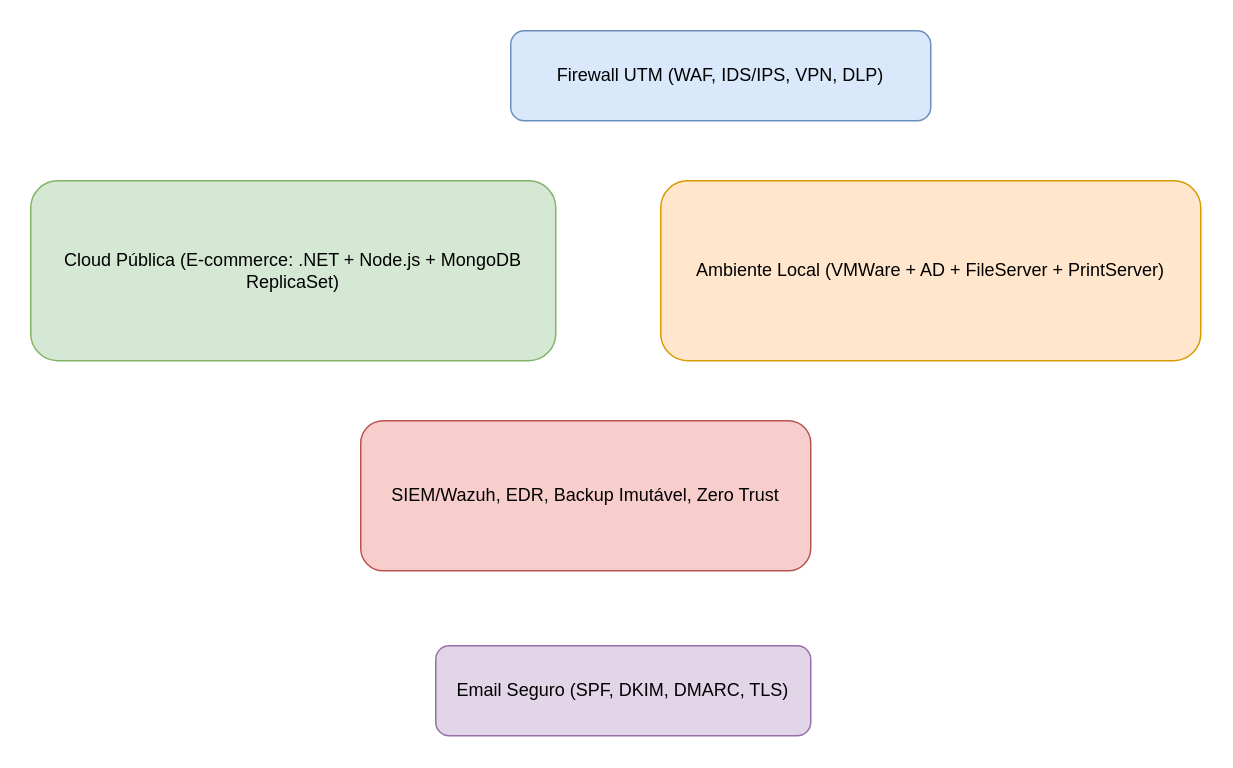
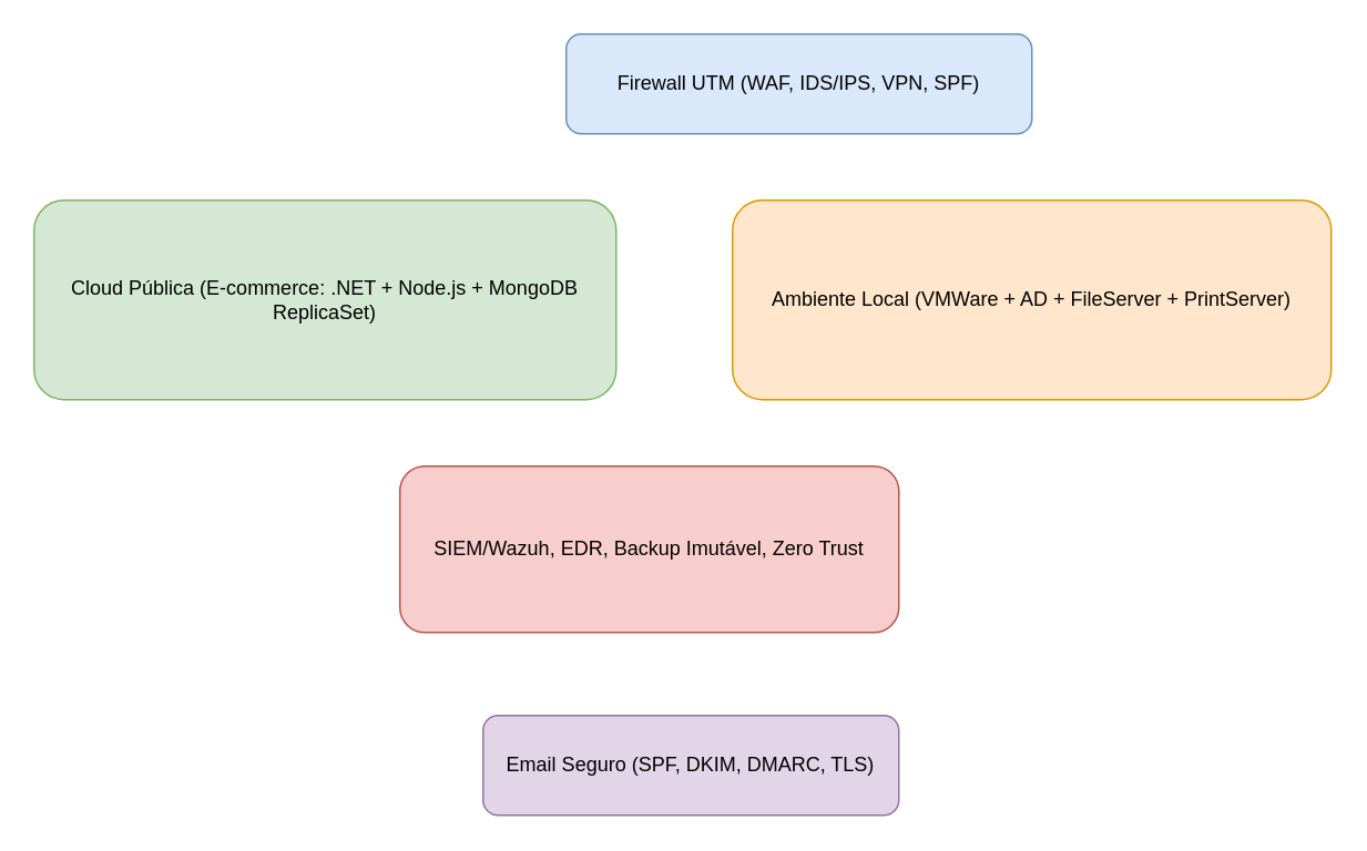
- <mxCell id="2" value="Firewall UTM (WAF, IDS/IPS, VPN, DLP)" style="rounded=1;whiteSpace=wrap;html=1;fillColor=#dae8fc;strokeColor=#6c8ebf;" vertex="1" parent="1"><mxGeometry x="340" y="20" width="280" height="60" as="geometry" /></mxCell>
+ <mxCell id="2" value="Firewall UTM (WAF, IDS/IPS, VPN, SPF)" style="rounded=1;whiteSpace=wrap;html=1;fillColor=#dae8fc;strokeColor=#6c8ebf;" vertex="1" parent="1"><mxGeometry x="340" y="20" width="280" height="60" as="geometry" /></mxCell>
